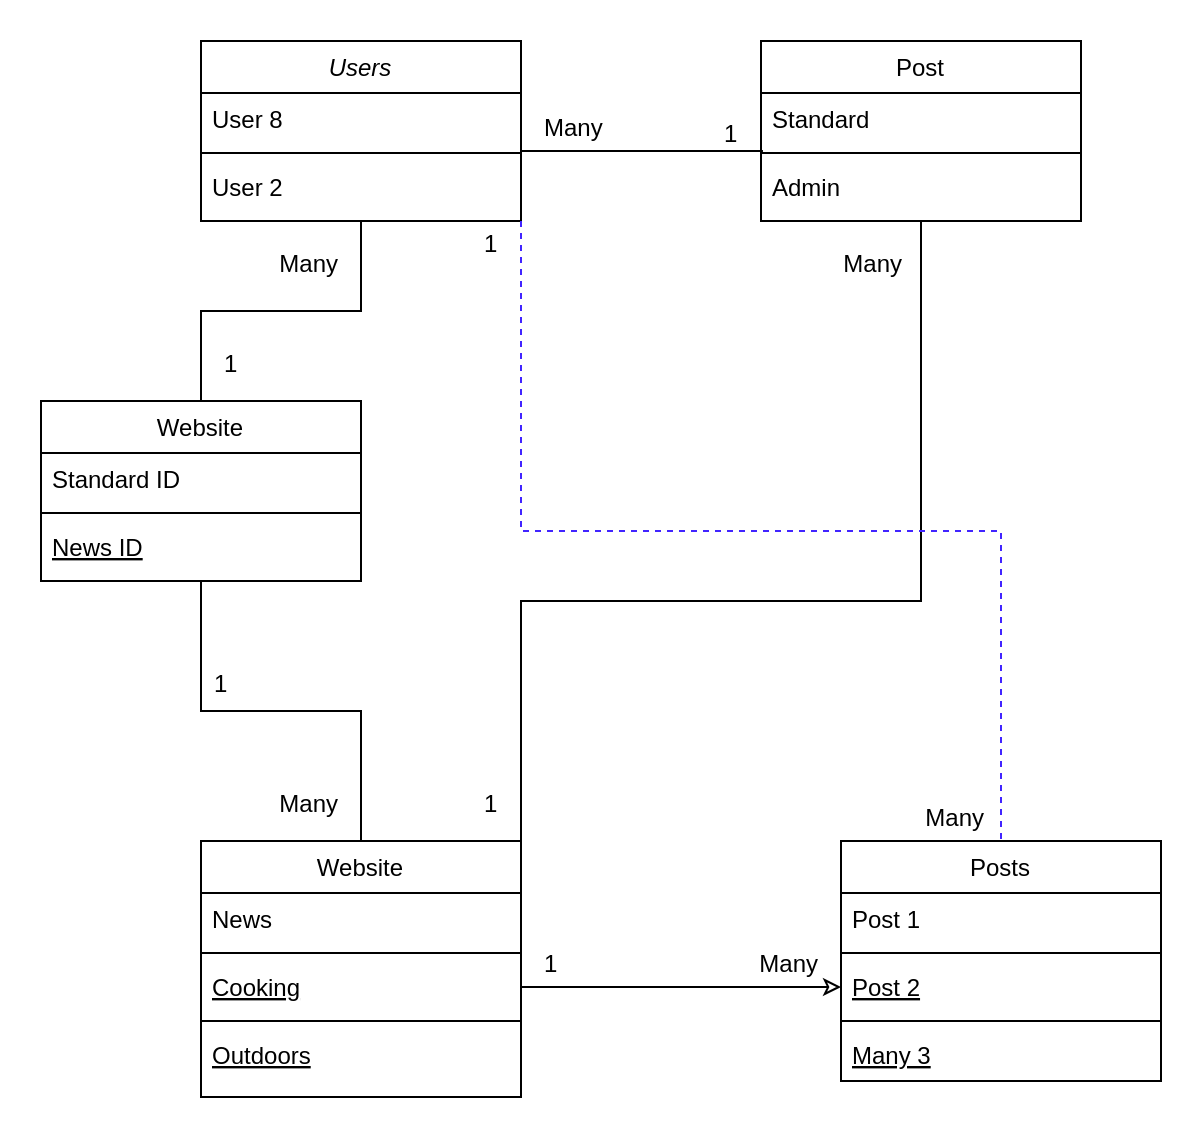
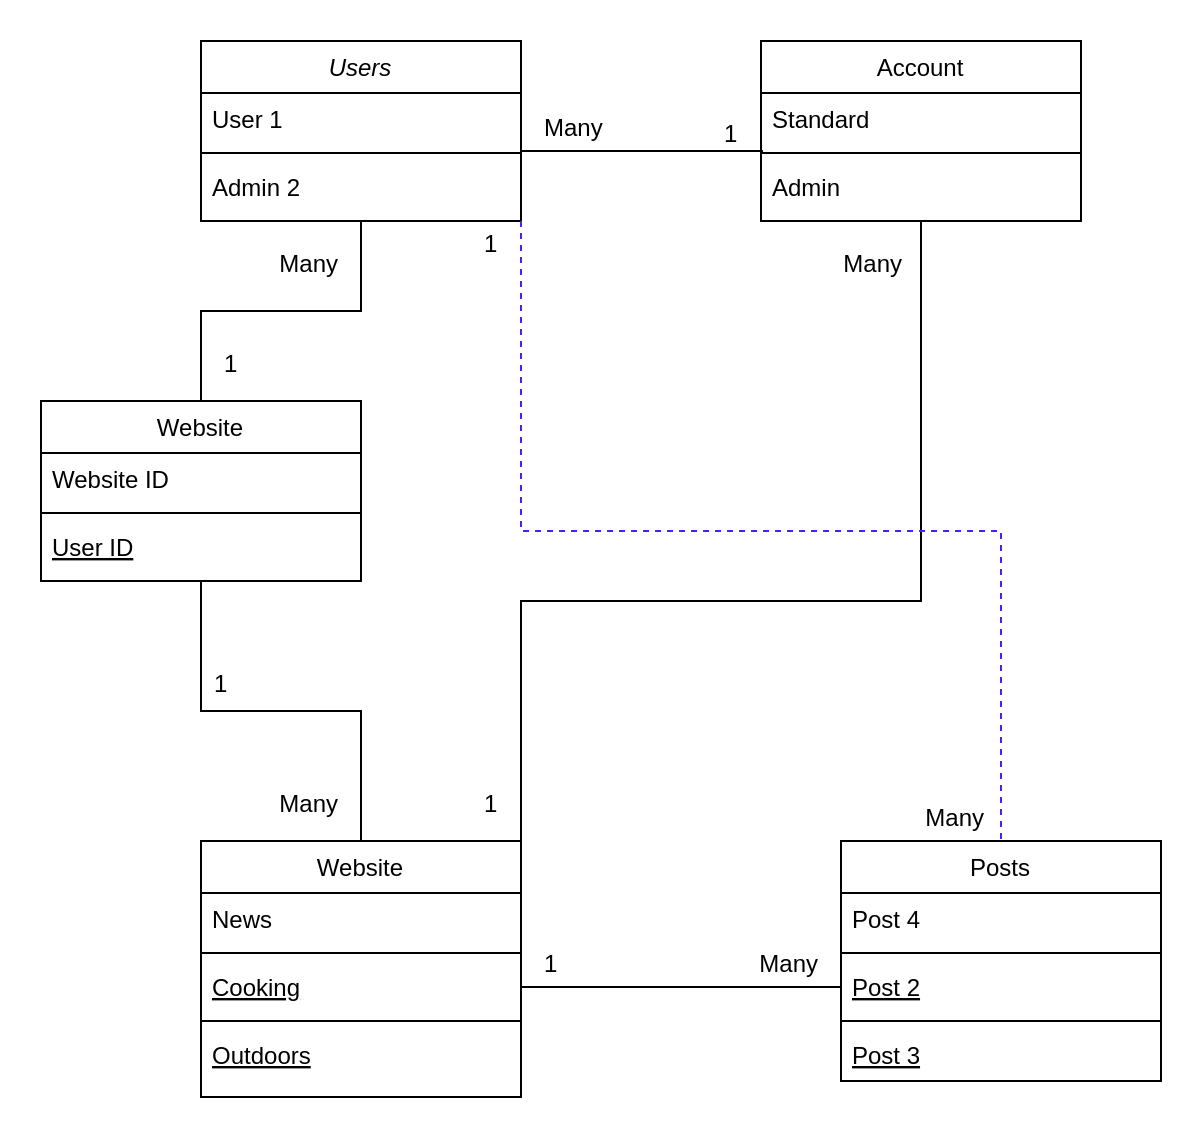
- <mxCell id="18" value="Post" style="swimlane;fontStyle=0;align=center;verticalAlign=top;childLayout=stackLayout;horizontal=1;startSize=26;horizontalStack=0;resizeParent=1;resizeLast=0;collapsible=1;marginBottom=0;rounded=0;shadow=0;strokeWidth=1;" parent="1" vertex="1"><mxGeometry x="380" y="20" width="160" height="90" as="geometry"><mxRectangle x="550" y="140" width="160" height="26" as="alternateBounds" /></mxGeometry></mxCell>
+ <mxCell id="18" value="Account" style="swimlane;fontStyle=0;align=center;verticalAlign=top;childLayout=stackLayout;horizontal=1;startSize=26;horizontalStack=0;resizeParent=1;resizeLast=0;collapsible=1;marginBottom=0;rounded=0;shadow=0;strokeWidth=1;" parent="1" vertex="1"><mxGeometry x="380" y="20" width="160" height="90" as="geometry"><mxRectangle x="550" y="140" width="160" height="26" as="alternateBounds" /></mxGeometry></mxCell>
- <mxCell id="3" value="User 8" style="text;align=left;verticalAlign=top;spacingLeft=4;spacingRight=4;overflow=hidden;rotatable=0;points=[[0,0.5],[1,0.5]];portConstraint=eastwest;" parent="2" vertex="1"><mxGeometry y="26" width="160" height="26" as="geometry" /></mxCell>
+ <mxCell id="3" value="User 1" style="text;align=left;verticalAlign=top;spacingLeft=4;spacingRight=4;overflow=hidden;rotatable=0;points=[[0,0.5],[1,0.5]];portConstraint=eastwest;" parent="2" vertex="1"><mxGeometry y="26" width="160" height="26" as="geometry" /></mxCell>
- <mxCell id="5" value="User 2" style="text;align=left;verticalAlign=top;spacingLeft=4;spacingRight=4;overflow=hidden;rotatable=0;points=[[0,0.5],[1,0.5]];portConstraint=eastwest;rounded=0;shadow=0;html=0;" parent="2" vertex="1"><mxGeometry y="60" width="160" height="26" as="geometry" /></mxCell>
+ <mxCell id="5" value="Admin 2" style="text;align=left;verticalAlign=top;spacingLeft=4;spacingRight=4;overflow=hidden;rotatable=0;points=[[0,0.5],[1,0.5]];portConstraint=eastwest;rounded=0;shadow=0;html=0;" parent="2" vertex="1"><mxGeometry y="60" width="160" height="26" as="geometry" /></mxCell>
- <mxCell id="38" value="Standard ID" style="text;align=left;verticalAlign=top;spacingLeft=4;spacingRight=4;overflow=hidden;rotatable=0;points=[[0,0.5],[1,0.5]];portConstraint=eastwest;fontStyle=0" vertex="1" parent="37"><mxGeometry y="26" width="160" height="26" as="geometry" /></mxCell>
+ <mxCell id="38" value="Website ID" style="text;align=left;verticalAlign=top;spacingLeft=4;spacingRight=4;overflow=hidden;rotatable=0;points=[[0,0.5],[1,0.5]];portConstraint=eastwest;fontStyle=0" vertex="1" parent="37"><mxGeometry y="26" width="160" height="26" as="geometry" /></mxCell>
- <mxCell id="40" value="News ID" style="text;align=left;verticalAlign=top;spacingLeft=4;spacingRight=4;overflow=hidden;rotatable=0;points=[[0,0.5],[1,0.5]];portConstraint=eastwest;fontStyle=4" vertex="1" parent="37"><mxGeometry y="60" width="160" height="26" as="geometry" /></mxCell>
+ <mxCell id="40" value="User ID" style="text;align=left;verticalAlign=top;spacingLeft=4;spacingRight=4;overflow=hidden;rotatable=0;points=[[0,0.5],[1,0.5]];portConstraint=eastwest;fontStyle=4" vertex="1" parent="37"><mxGeometry y="60" width="160" height="26" as="geometry" /></mxCell>
- <mxCell id="13" value="Post 1" style="text;align=left;verticalAlign=top;spacingLeft=4;spacingRight=4;overflow=hidden;rotatable=0;points=[[0,0.5],[1,0.5]];portConstraint=eastwest;" vertex="1" parent="12"><mxGeometry y="26" width="160" height="26" as="geometry" /></mxCell>
+ <mxCell id="13" value="Post 4" style="text;align=left;verticalAlign=top;spacingLeft=4;spacingRight=4;overflow=hidden;rotatable=0;points=[[0,0.5],[1,0.5]];portConstraint=eastwest;" vertex="1" parent="12"><mxGeometry y="26" width="160" height="26" as="geometry" /></mxCell>
- <mxCell id="24" value="" style="endArrow=classic;shadow=0;strokeWidth=1;rounded=0;endFill=0;edgeStyle=elbowEdgeStyle;elbow=vertical;entryX=0;entryY=0.5;entryDx=0;entryDy=0;exitX=1;exitY=0.5;exitDx=0;exitDy=0;" edge="1" parent="1" source="9" target="15"><mxGeometry x="0.5" y="41" relative="1" as="geometry"><mxPoint x="260" y="330" as="sourcePoint" /><mxPoint x="420" y="332" as="targetPoint" /><mxPoint x="-40" y="32" as="offset" /></mxGeometry></mxCell>
+ <mxCell id="24" value="" style="endArrow=none;shadow=0;strokeWidth=1;rounded=0;endFill=0;edgeStyle=elbowEdgeStyle;elbow=vertical;entryX=0;entryY=0.5;entryDx=0;entryDy=0;exitX=1;exitY=0.5;exitDx=0;exitDy=0;" edge="1" parent="1" source="9" target="15"><mxGeometry x="0.5" y="41" relative="1" as="geometry"><mxPoint x="260" y="330" as="sourcePoint" /><mxPoint x="420" y="332" as="targetPoint" /><mxPoint x="-40" y="32" as="offset" /></mxGeometry></mxCell>
- <mxCell id="17" value="Many 3" style="text;align=left;verticalAlign=top;spacingLeft=4;spacingRight=4;overflow=hidden;rotatable=0;points=[[0,0.5],[1,0.5]];portConstraint=eastwest;fontStyle=4" vertex="1" parent="12"><mxGeometry y="94" width="160" height="26" as="geometry" /></mxCell>
+ <mxCell id="17" value="Post 3" style="text;align=left;verticalAlign=top;spacingLeft=4;spacingRight=4;overflow=hidden;rotatable=0;points=[[0,0.5],[1,0.5]];portConstraint=eastwest;fontStyle=4" vertex="1" parent="12"><mxGeometry y="94" width="160" height="26" as="geometry" /></mxCell>
